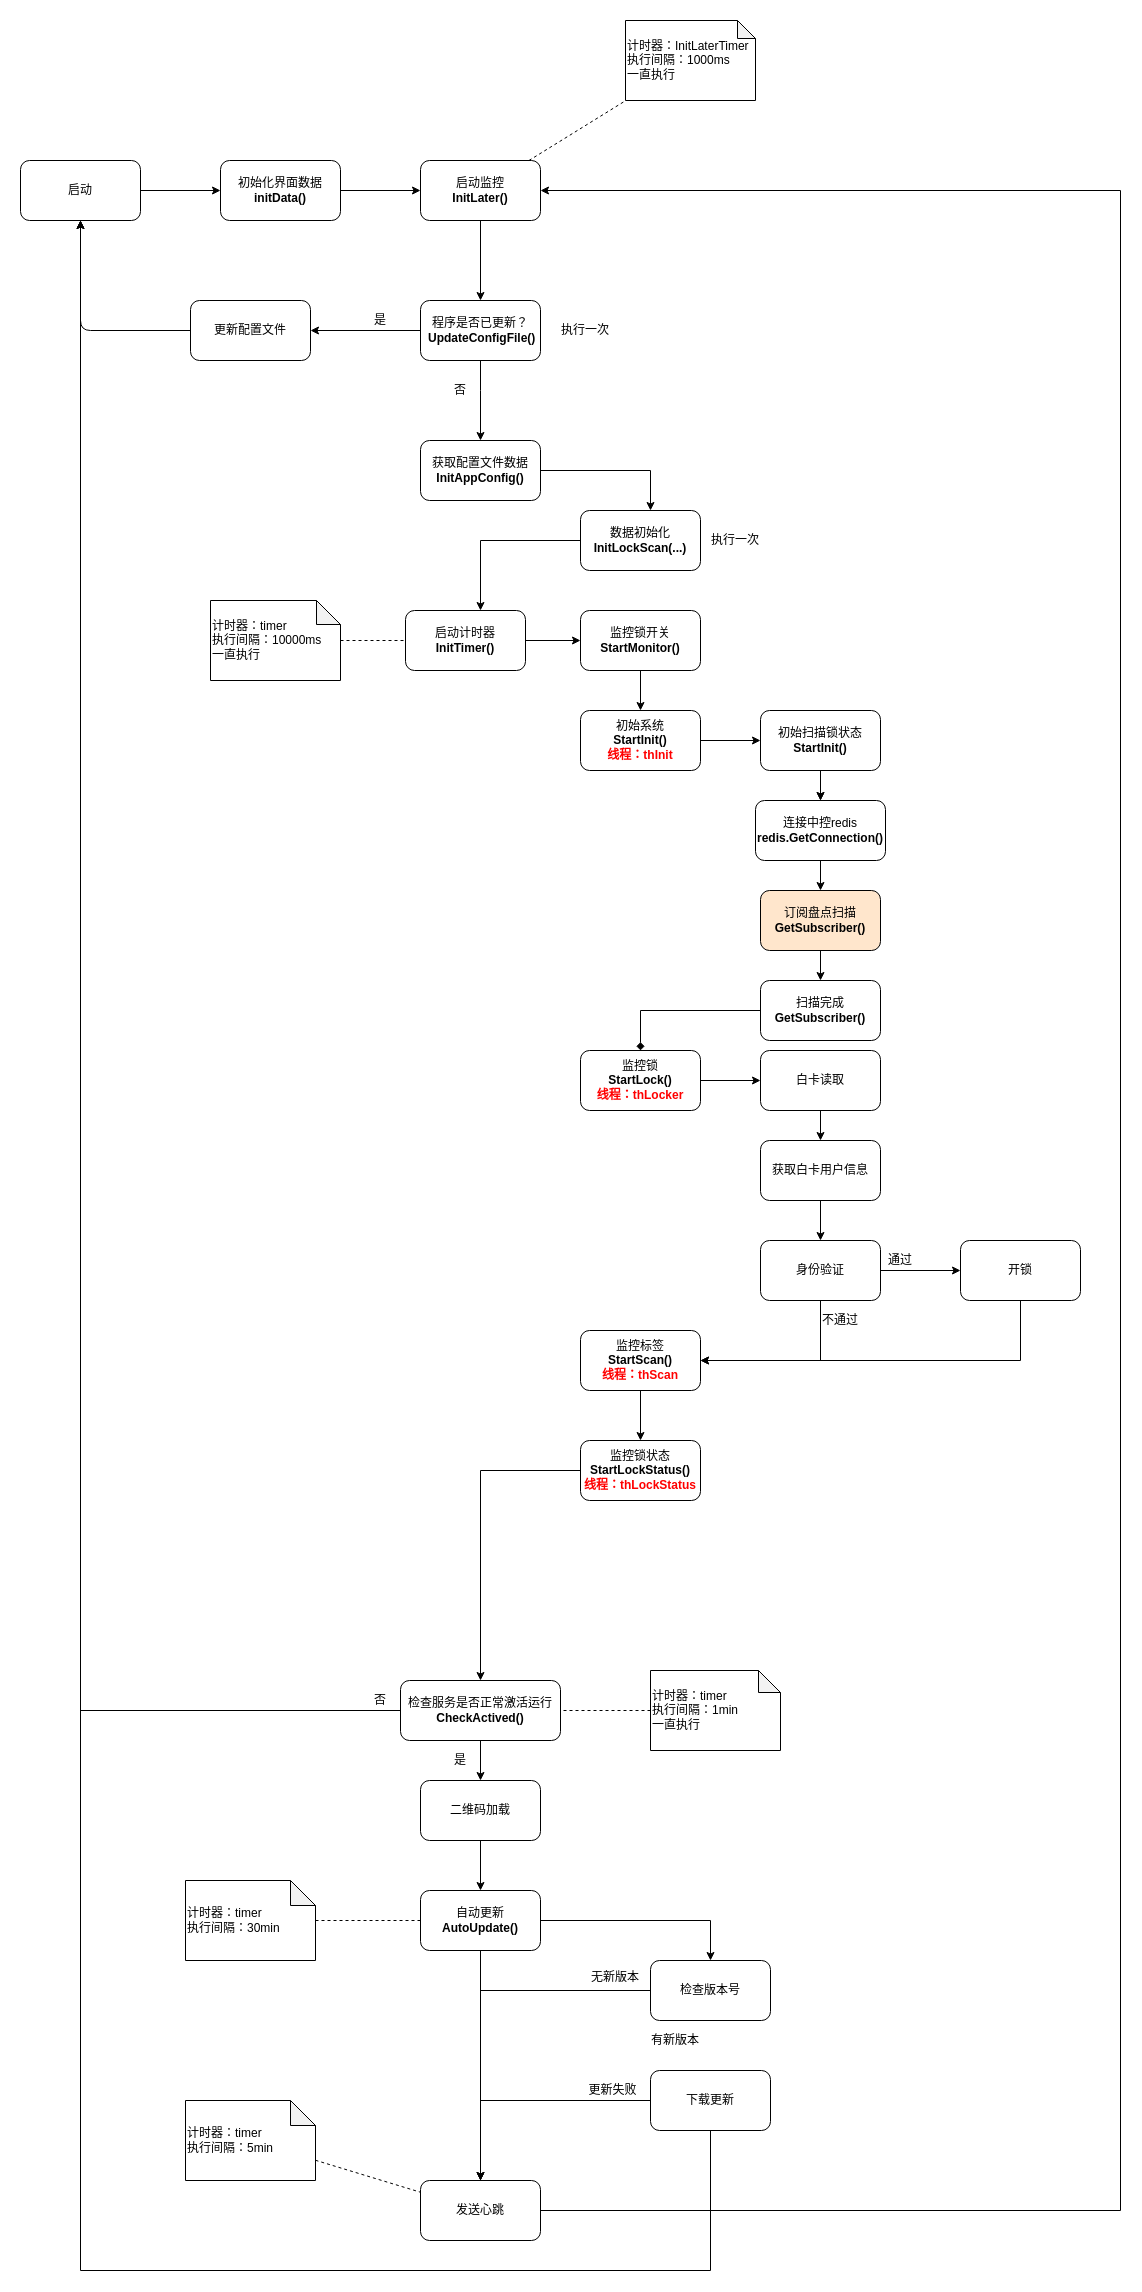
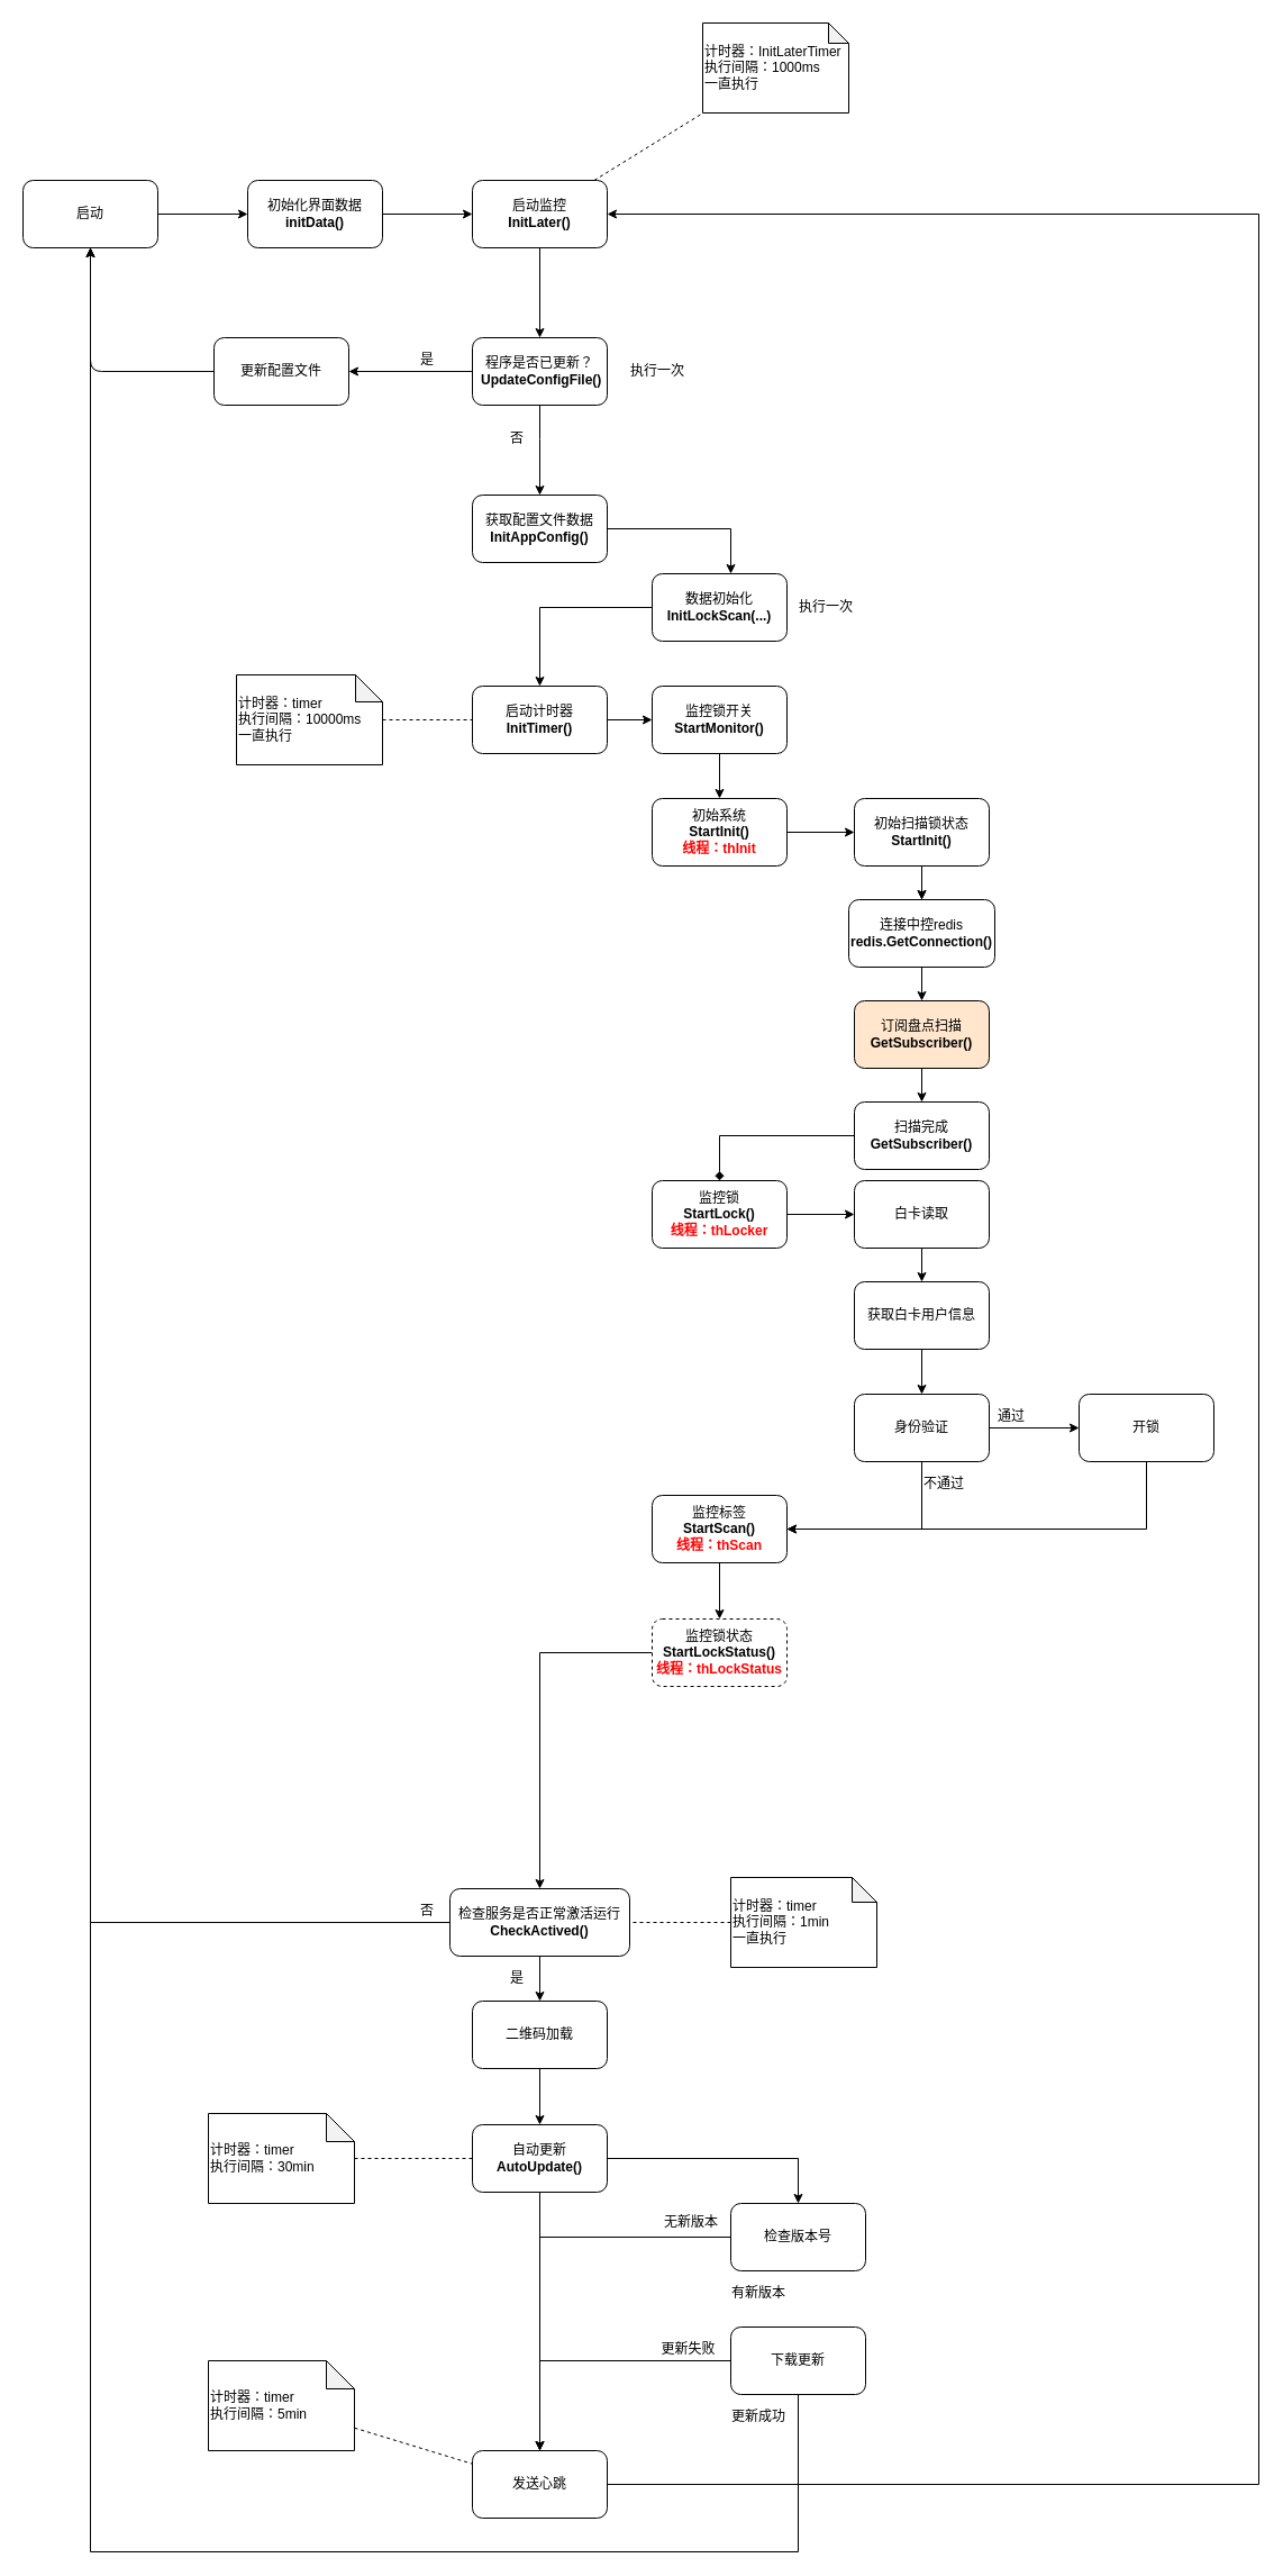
- <mxCell id="16" value="启动计时器&lt;br&gt;&lt;b&gt;InitTimer()&lt;/b&gt;" style="rounded=1;whiteSpace=wrap;html=1;" parent="1" vertex="1"><mxGeometry x="405" y="610" width="120" height="60" as="geometry" /></mxCell>
+ <mxCell id="16" value="启动计时器&lt;br&gt;&lt;b&gt;InitTimer()&lt;/b&gt;" style="rounded=1;whiteSpace=wrap;html=1;" parent="1" vertex="1"><mxGeometry x="420" y="610" width="120" height="60" as="geometry" /></mxCell>
- <mxCell id="26" value="监控锁状态&lt;br&gt;&lt;b&gt;StartLockStatus()&lt;/b&gt;&lt;br&gt;&lt;b&gt;&lt;font color=&quot;#ff0000&quot;&gt;线程：thLockStatus&lt;/font&gt;&lt;/b&gt;" style="rounded=1;whiteSpace=wrap;html=1;" vertex="1" parent="1"><mxGeometry x="580" y="1440" width="120" height="60" as="geometry" /></mxCell>
+ <mxCell id="26" value="监控锁状态&lt;br&gt;&lt;b&gt;StartLockStatus()&lt;/b&gt;&lt;br&gt;&lt;b&gt;&lt;font color=&quot;#ff0000&quot;&gt;线程：thLockStatus&lt;/font&gt;&lt;/b&gt;" style="rounded=1;whiteSpace=wrap;html=1;dashed=1;" vertex="1" parent="1"><mxGeometry x="580" y="1440" width="120" height="60" as="geometry" /></mxCell>
+ <mxCell id="78" value="更新成功" style="text;html=1;strokeColor=none;fillColor=none;align=center;verticalAlign=middle;whiteSpace=wrap;rounded=0;" vertex="1" parent="1"><mxGeometry x="650" y="2140" width="50" height="20" as="geometry" /></mxCell>
